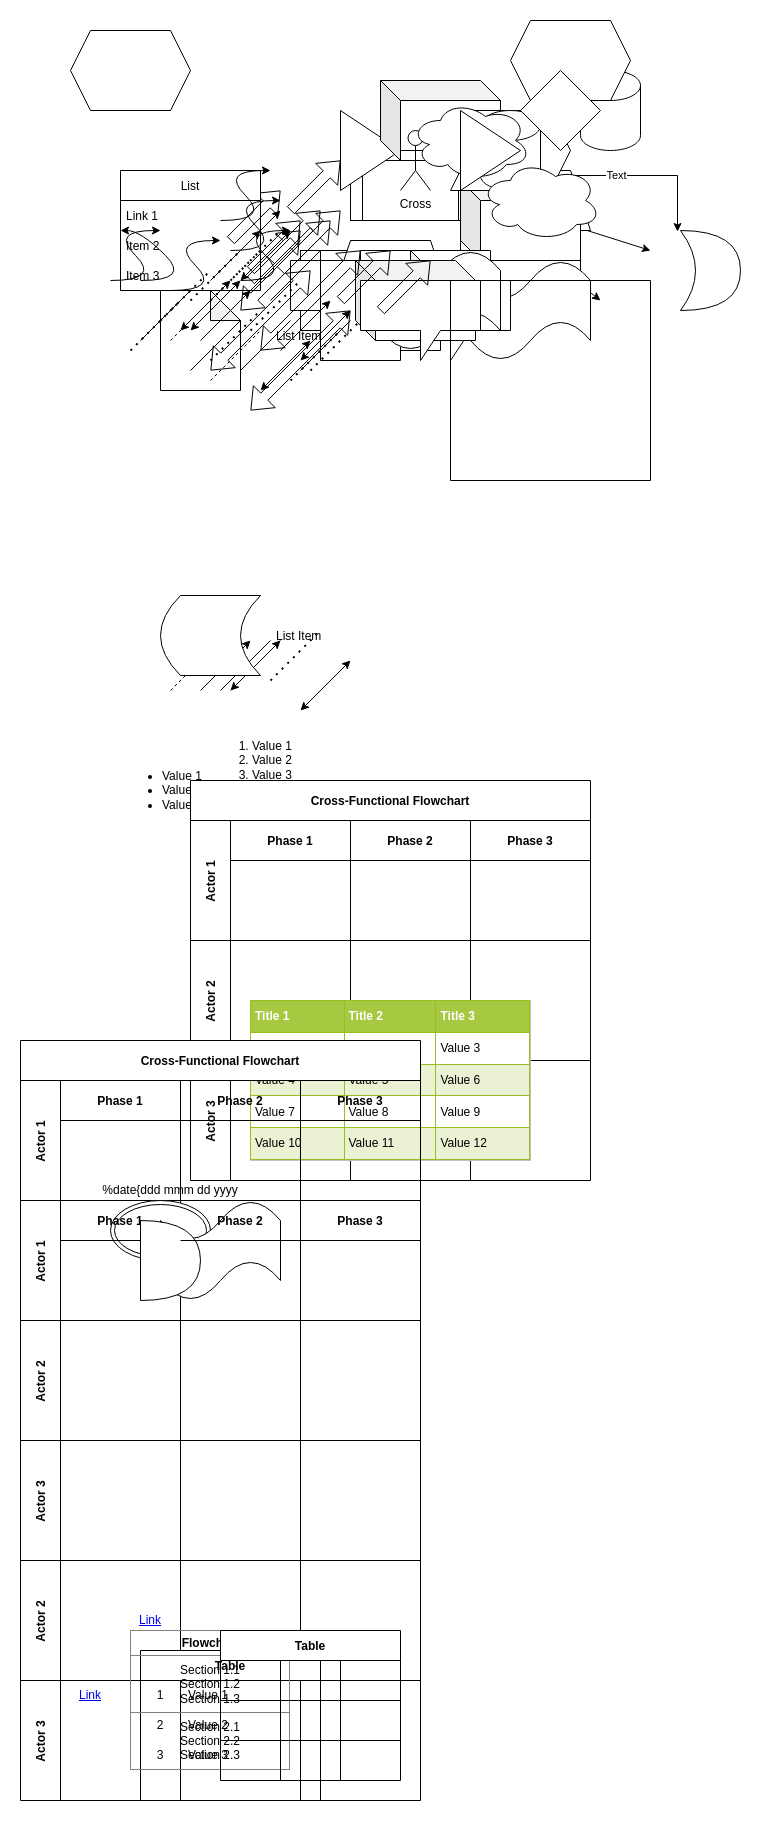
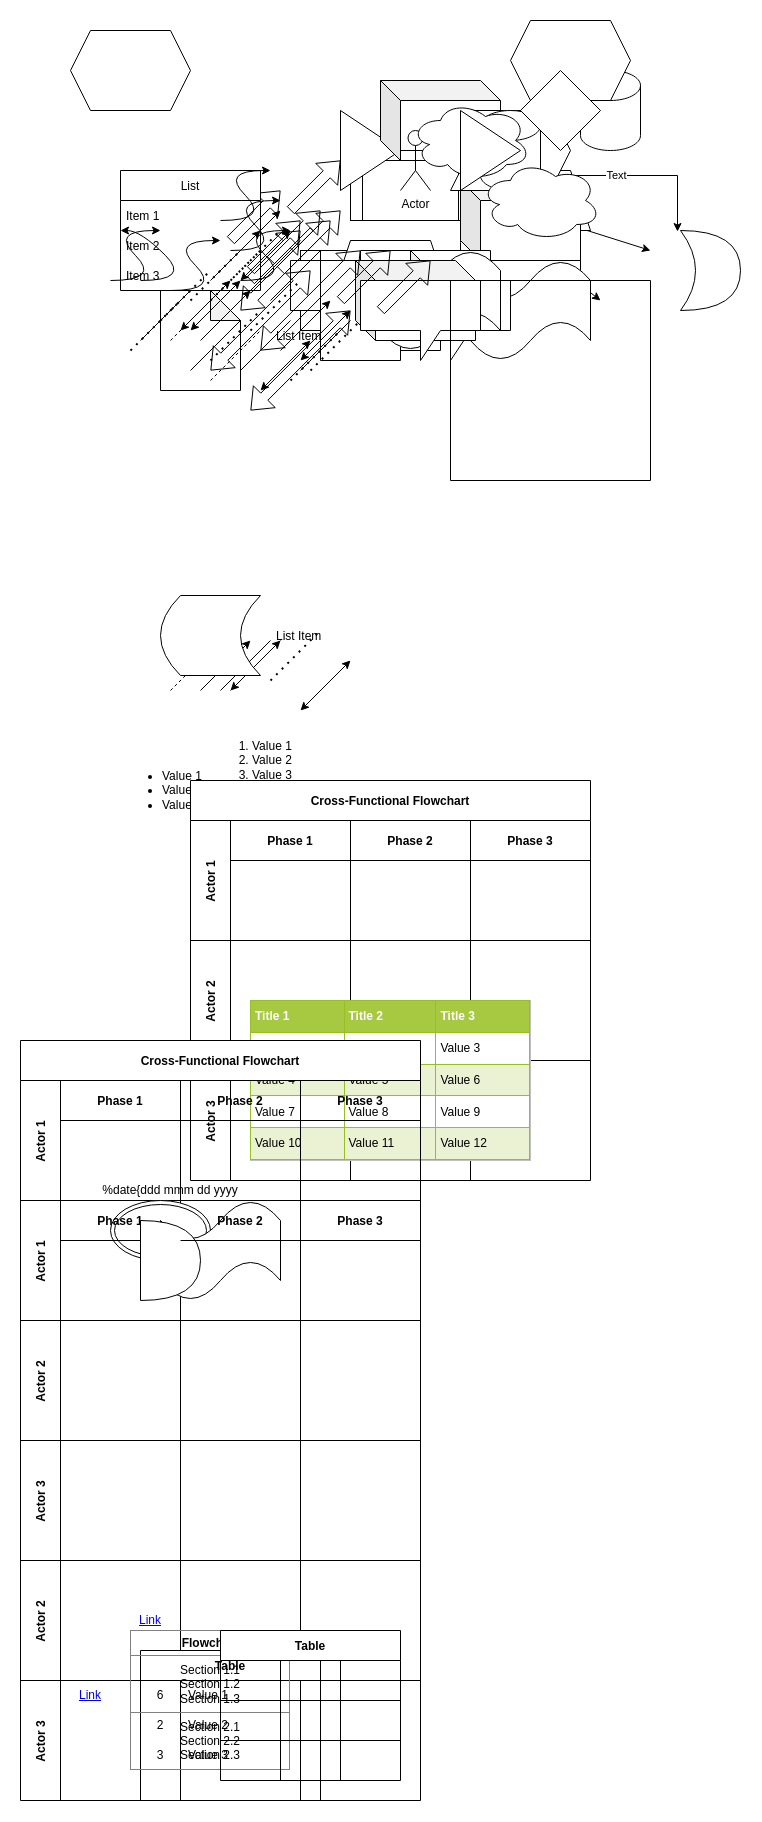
- <mxCell id="13" value="Cross" style="shape=umlActor;verticalLabelPosition=bottom;verticalAlign=top;html=1;outlineConnect=0;" parent="1" vertex="1"><mxGeometry x="400" y="130" width="30" height="60" as="geometry" /></mxCell>
+ <mxCell id="13" value="Actor" style="shape=umlActor;verticalLabelPosition=bottom;verticalAlign=top;html=1;outlineConnect=0;" parent="1" vertex="1"><mxGeometry x="400" y="130" width="30" height="60" as="geometry" /></mxCell>
- <mxCell id="66" value="Link 1" style="text;strokeColor=none;fillColor=none;align=left;verticalAlign=middle;spacingLeft=4;spacingRight=4;overflow=hidden;points=[[0,0.5],[1,0.5]];portConstraint=eastwest;rotatable=0;" parent="62" vertex="1"><mxGeometry y="30" width="140" height="30" as="geometry" /></mxCell>
+ <mxCell id="66" value="Item 1" style="text;strokeColor=none;fillColor=none;align=left;verticalAlign=middle;spacingLeft=4;spacingRight=4;overflow=hidden;points=[[0,0.5],[1,0.5]];portConstraint=eastwest;rotatable=0;" parent="62" vertex="1"><mxGeometry y="30" width="140" height="30" as="geometry" /></mxCell>
- <mxCell id="136" value="1" style="shape=partialRectangle;html=1;whiteSpace=wrap;connectable=0;fillColor=none;top=0;left=0;bottom=0;right=0;overflow=hidden;pointerEvents=1;" parent="135" vertex="1"><mxGeometry width="40" height="30" as="geometry"><mxRectangle width="40" height="30" as="alternateBounds" /></mxGeometry></mxCell>
+ <mxCell id="136" value="6" style="shape=partialRectangle;html=1;whiteSpace=wrap;connectable=0;fillColor=none;top=0;left=0;bottom=0;right=0;overflow=hidden;pointerEvents=1;" parent="135" vertex="1"><mxGeometry width="40" height="30" as="geometry"><mxRectangle width="40" height="30" as="alternateBounds" /></mxGeometry></mxCell>
